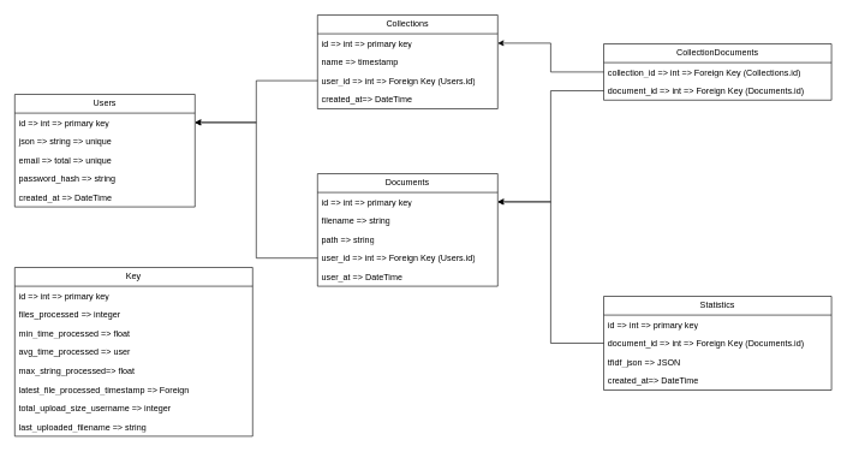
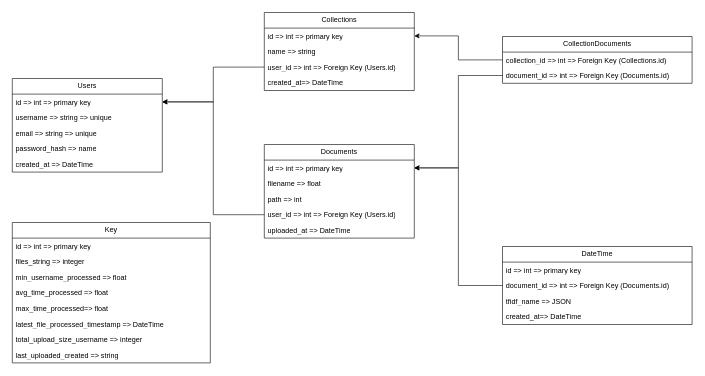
- <mxCell id="16" value="name =&amp;gt; timestamp" style="text;strokeColor=none;fillColor=none;align=left;verticalAlign=top;spacingLeft=4;spacingRight=4;overflow=hidden;rotatable=0;points=[[0,0.5],[1,0.5]];portConstraint=eastwest;whiteSpace=wrap;html=1;" parent="14" vertex="1"><mxGeometry y="52" width="250" height="26" as="geometry" /></mxCell>
+ <mxCell id="16" value="name =&amp;gt; string" style="text;strokeColor=none;fillColor=none;align=left;verticalAlign=top;spacingLeft=4;spacingRight=4;overflow=hidden;rotatable=0;points=[[0,0.5],[1,0.5]];portConstraint=eastwest;whiteSpace=wrap;html=1;" parent="14" vertex="1"><mxGeometry y="52" width="250" height="26" as="geometry" /></mxCell>
- <mxCell id="4" value="json =&amp;gt; string =&amp;gt; unique" style="text;strokeColor=none;fillColor=none;align=left;verticalAlign=top;spacingLeft=4;spacingRight=4;overflow=hidden;rotatable=0;points=[[0,0.5],[1,0.5]];portConstraint=eastwest;whiteSpace=wrap;html=1;" parent="2" vertex="1"><mxGeometry y="52" width="250" height="26" as="geometry" /></mxCell>
+ <mxCell id="4" value="username =&amp;gt; string =&amp;gt; unique" style="text;strokeColor=none;fillColor=none;align=left;verticalAlign=top;spacingLeft=4;spacingRight=4;overflow=hidden;rotatable=0;points=[[0,0.5],[1,0.5]];portConstraint=eastwest;whiteSpace=wrap;html=1;" parent="2" vertex="1"><mxGeometry y="52" width="250" height="26" as="geometry" /></mxCell>
- <mxCell id="5" value="email =&amp;gt; total =&amp;gt; unique" style="text;strokeColor=none;fillColor=none;align=left;verticalAlign=top;spacingLeft=4;spacingRight=4;overflow=hidden;rotatable=0;points=[[0,0.5],[1,0.5]];portConstraint=eastwest;whiteSpace=wrap;html=1;" parent="2" vertex="1"><mxGeometry y="78" width="250" height="26" as="geometry" /></mxCell>
+ <mxCell id="5" value="email =&amp;gt; string =&amp;gt; unique" style="text;strokeColor=none;fillColor=none;align=left;verticalAlign=top;spacingLeft=4;spacingRight=4;overflow=hidden;rotatable=0;points=[[0,0.5],[1,0.5]];portConstraint=eastwest;whiteSpace=wrap;html=1;" parent="2" vertex="1"><mxGeometry y="78" width="250" height="26" as="geometry" /></mxCell>
- <mxCell id="6" value="password_hash =&amp;gt; string" style="text;strokeColor=none;fillColor=none;align=left;verticalAlign=top;spacingLeft=4;spacingRight=4;overflow=hidden;rotatable=0;points=[[0,0.5],[1,0.5]];portConstraint=eastwest;whiteSpace=wrap;html=1;" parent="2" vertex="1"><mxGeometry y="104" width="250" height="26" as="geometry" /></mxCell>
+ <mxCell id="6" value="password_hash =&amp;gt; name" style="text;strokeColor=none;fillColor=none;align=left;verticalAlign=top;spacingLeft=4;spacingRight=4;overflow=hidden;rotatable=0;points=[[0,0.5],[1,0.5]];portConstraint=eastwest;whiteSpace=wrap;html=1;" parent="2" vertex="1"><mxGeometry y="104" width="250" height="26" as="geometry" /></mxCell>
- <mxCell id="10" value="filename =&amp;gt; string" style="text;strokeColor=none;fillColor=none;align=left;verticalAlign=top;spacingLeft=4;spacingRight=4;overflow=hidden;rotatable=0;points=[[0,0.5],[1,0.5]];portConstraint=eastwest;whiteSpace=wrap;html=1;" parent="8" vertex="1"><mxGeometry y="52" width="250" height="26" as="geometry" /></mxCell>
+ <mxCell id="10" value="filename =&amp;gt; float" style="text;strokeColor=none;fillColor=none;align=left;verticalAlign=top;spacingLeft=4;spacingRight=4;overflow=hidden;rotatable=0;points=[[0,0.5],[1,0.5]];portConstraint=eastwest;whiteSpace=wrap;html=1;" parent="8" vertex="1"><mxGeometry y="52" width="250" height="26" as="geometry" /></mxCell>
- <mxCell id="11" value="path =&amp;gt; string" style="text;strokeColor=none;fillColor=none;align=left;verticalAlign=top;spacingLeft=4;spacingRight=4;overflow=hidden;rotatable=0;points=[[0,0.5],[1,0.5]];portConstraint=eastwest;whiteSpace=wrap;html=1;" parent="8" vertex="1"><mxGeometry y="78" width="250" height="26" as="geometry" /></mxCell>
+ <mxCell id="11" value="path =&amp;gt; int" style="text;strokeColor=none;fillColor=none;align=left;verticalAlign=top;spacingLeft=4;spacingRight=4;overflow=hidden;rotatable=0;points=[[0,0.5],[1,0.5]];portConstraint=eastwest;whiteSpace=wrap;html=1;" parent="8" vertex="1"><mxGeometry y="78" width="250" height="26" as="geometry" /></mxCell>
- <mxCell id="13" value="user_at =&amp;gt; DateTime" style="text;strokeColor=none;fillColor=none;align=left;verticalAlign=top;spacingLeft=4;spacingRight=4;overflow=hidden;rotatable=0;points=[[0,0.5],[1,0.5]];portConstraint=eastwest;whiteSpace=wrap;html=1;" parent="8" vertex="1"><mxGeometry y="130" width="250" height="26" as="geometry" /></mxCell>
+ <mxCell id="13" value="uploaded_at =&amp;gt; DateTime" style="text;strokeColor=none;fillColor=none;align=left;verticalAlign=top;spacingLeft=4;spacingRight=4;overflow=hidden;rotatable=0;points=[[0,0.5],[1,0.5]];portConstraint=eastwest;whiteSpace=wrap;html=1;" parent="8" vertex="1"><mxGeometry y="130" width="250" height="26" as="geometry" /></mxCell>
- <mxCell id="19" value="Statistics" style="swimlane;fontStyle=0;childLayout=stackLayout;horizontal=1;startSize=26;fillColor=none;horizontalStack=0;resizeParent=1;resizeParentMax=0;resizeLast=0;collapsible=1;marginBottom=0;whiteSpace=wrap;html=1;" parent="1" vertex="1"><mxGeometry x="837" y="410" width="316" height="130" as="geometry" /></mxCell>
+ <mxCell id="19" value="DateTime" style="swimlane;fontStyle=0;childLayout=stackLayout;horizontal=1;startSize=26;fillColor=none;horizontalStack=0;resizeParent=1;resizeParentMax=0;resizeLast=0;collapsible=1;marginBottom=0;whiteSpace=wrap;html=1;" parent="1" vertex="1"><mxGeometry x="837" y="410" width="316" height="130" as="geometry" /></mxCell>
- <mxCell id="34" value="files_processed =&amp;gt; integer" style="text;strokeColor=none;fillColor=none;align=left;verticalAlign=top;spacingLeft=4;spacingRight=4;overflow=hidden;rotatable=0;points=[[0,0.5],[1,0.5]];portConstraint=eastwest;whiteSpace=wrap;html=1;" vertex="1" parent="32"><mxGeometry y="52" width="330" height="26" as="geometry" /></mxCell>
+ <mxCell id="34" value="files_string =&amp;gt; integer" style="text;strokeColor=none;fillColor=none;align=left;verticalAlign=top;spacingLeft=4;spacingRight=4;overflow=hidden;rotatable=0;points=[[0,0.5],[1,0.5]];portConstraint=eastwest;whiteSpace=wrap;html=1;" vertex="1" parent="32"><mxGeometry y="52" width="330" height="26" as="geometry" /></mxCell>
- <mxCell id="35" value="min_time_processed =&amp;gt; float" style="text;strokeColor=none;fillColor=none;align=left;verticalAlign=top;spacingLeft=4;spacingRight=4;overflow=hidden;rotatable=0;points=[[0,0.5],[1,0.5]];portConstraint=eastwest;whiteSpace=wrap;html=1;" vertex="1" parent="32"><mxGeometry y="78" width="330" height="26" as="geometry" /></mxCell>
+ <mxCell id="35" value="min_username_processed =&amp;gt; float" style="text;strokeColor=none;fillColor=none;align=left;verticalAlign=top;spacingLeft=4;spacingRight=4;overflow=hidden;rotatable=0;points=[[0,0.5],[1,0.5]];portConstraint=eastwest;whiteSpace=wrap;html=1;" vertex="1" parent="32"><mxGeometry y="78" width="330" height="26" as="geometry" /></mxCell>
- <mxCell id="36" value="avg_time_processed =&amp;gt; user" style="text;strokeColor=none;fillColor=none;align=left;verticalAlign=top;spacingLeft=4;spacingRight=4;overflow=hidden;rotatable=0;points=[[0,0.5],[1,0.5]];portConstraint=eastwest;whiteSpace=wrap;html=1;" vertex="1" parent="32"><mxGeometry y="104" width="330" height="26" as="geometry" /></mxCell>
+ <mxCell id="36" value="avg_time_processed =&amp;gt; float" style="text;strokeColor=none;fillColor=none;align=left;verticalAlign=top;spacingLeft=4;spacingRight=4;overflow=hidden;rotatable=0;points=[[0,0.5],[1,0.5]];portConstraint=eastwest;whiteSpace=wrap;html=1;" vertex="1" parent="32"><mxGeometry y="104" width="330" height="26" as="geometry" /></mxCell>
- <mxCell id="22" value="tfidf_json =&amp;gt; JSON" style="text;strokeColor=none;fillColor=none;align=left;verticalAlign=top;spacingLeft=4;spacingRight=4;overflow=hidden;rotatable=0;points=[[0,0.5],[1,0.5]];portConstraint=eastwest;whiteSpace=wrap;html=1;" parent="19" vertex="1"><mxGeometry y="78" width="316" height="26" as="geometry" /></mxCell>
+ <mxCell id="22" value="tfidf_name =&amp;gt; JSON" style="text;strokeColor=none;fillColor=none;align=left;verticalAlign=top;spacingLeft=4;spacingRight=4;overflow=hidden;rotatable=0;points=[[0,0.5],[1,0.5]];portConstraint=eastwest;whiteSpace=wrap;html=1;" parent="19" vertex="1"><mxGeometry y="78" width="316" height="26" as="geometry" /></mxCell>
- <mxCell id="37" value="max_string_processed=&amp;gt; float" style="text;strokeColor=none;fillColor=none;align=left;verticalAlign=top;spacingLeft=4;spacingRight=4;overflow=hidden;rotatable=0;points=[[0,0.5],[1,0.5]];portConstraint=eastwest;whiteSpace=wrap;html=1;" vertex="1" parent="32"><mxGeometry y="130" width="330" height="26" as="geometry" /></mxCell>
+ <mxCell id="37" value="max_time_processed=&amp;gt; float" style="text;strokeColor=none;fillColor=none;align=left;verticalAlign=top;spacingLeft=4;spacingRight=4;overflow=hidden;rotatable=0;points=[[0,0.5],[1,0.5]];portConstraint=eastwest;whiteSpace=wrap;html=1;" vertex="1" parent="32"><mxGeometry y="130" width="330" height="26" as="geometry" /></mxCell>
- <mxCell id="38" value="latest_file_processed_timestamp&amp;nbsp;=&amp;gt; Foreign" style="text;strokeColor=none;fillColor=none;align=left;verticalAlign=top;spacingLeft=4;spacingRight=4;overflow=hidden;rotatable=0;points=[[0,0.5],[1,0.5]];portConstraint=eastwest;whiteSpace=wrap;html=1;" vertex="1" parent="32"><mxGeometry y="156" width="330" height="26" as="geometry" /></mxCell>
+ <mxCell id="38" value="latest_file_processed_timestamp&amp;nbsp;=&amp;gt; DateTime" style="text;strokeColor=none;fillColor=none;align=left;verticalAlign=top;spacingLeft=4;spacingRight=4;overflow=hidden;rotatable=0;points=[[0,0.5],[1,0.5]];portConstraint=eastwest;whiteSpace=wrap;html=1;" vertex="1" parent="32"><mxGeometry y="156" width="330" height="26" as="geometry" /></mxCell>
- <mxCell id="40" value="last_uploaded_filename =&amp;gt; string" style="text;strokeColor=none;fillColor=none;align=left;verticalAlign=top;spacingLeft=4;spacingRight=4;overflow=hidden;rotatable=0;points=[[0,0.5],[1,0.5]];portConstraint=eastwest;whiteSpace=wrap;html=1;" vertex="1" parent="32"><mxGeometry y="208" width="330" height="26" as="geometry" /></mxCell>
+ <mxCell id="40" value="last_uploaded_created =&amp;gt; string" style="text;strokeColor=none;fillColor=none;align=left;verticalAlign=top;spacingLeft=4;spacingRight=4;overflow=hidden;rotatable=0;points=[[0,0.5],[1,0.5]];portConstraint=eastwest;whiteSpace=wrap;html=1;" vertex="1" parent="32"><mxGeometry y="208" width="330" height="26" as="geometry" /></mxCell>
